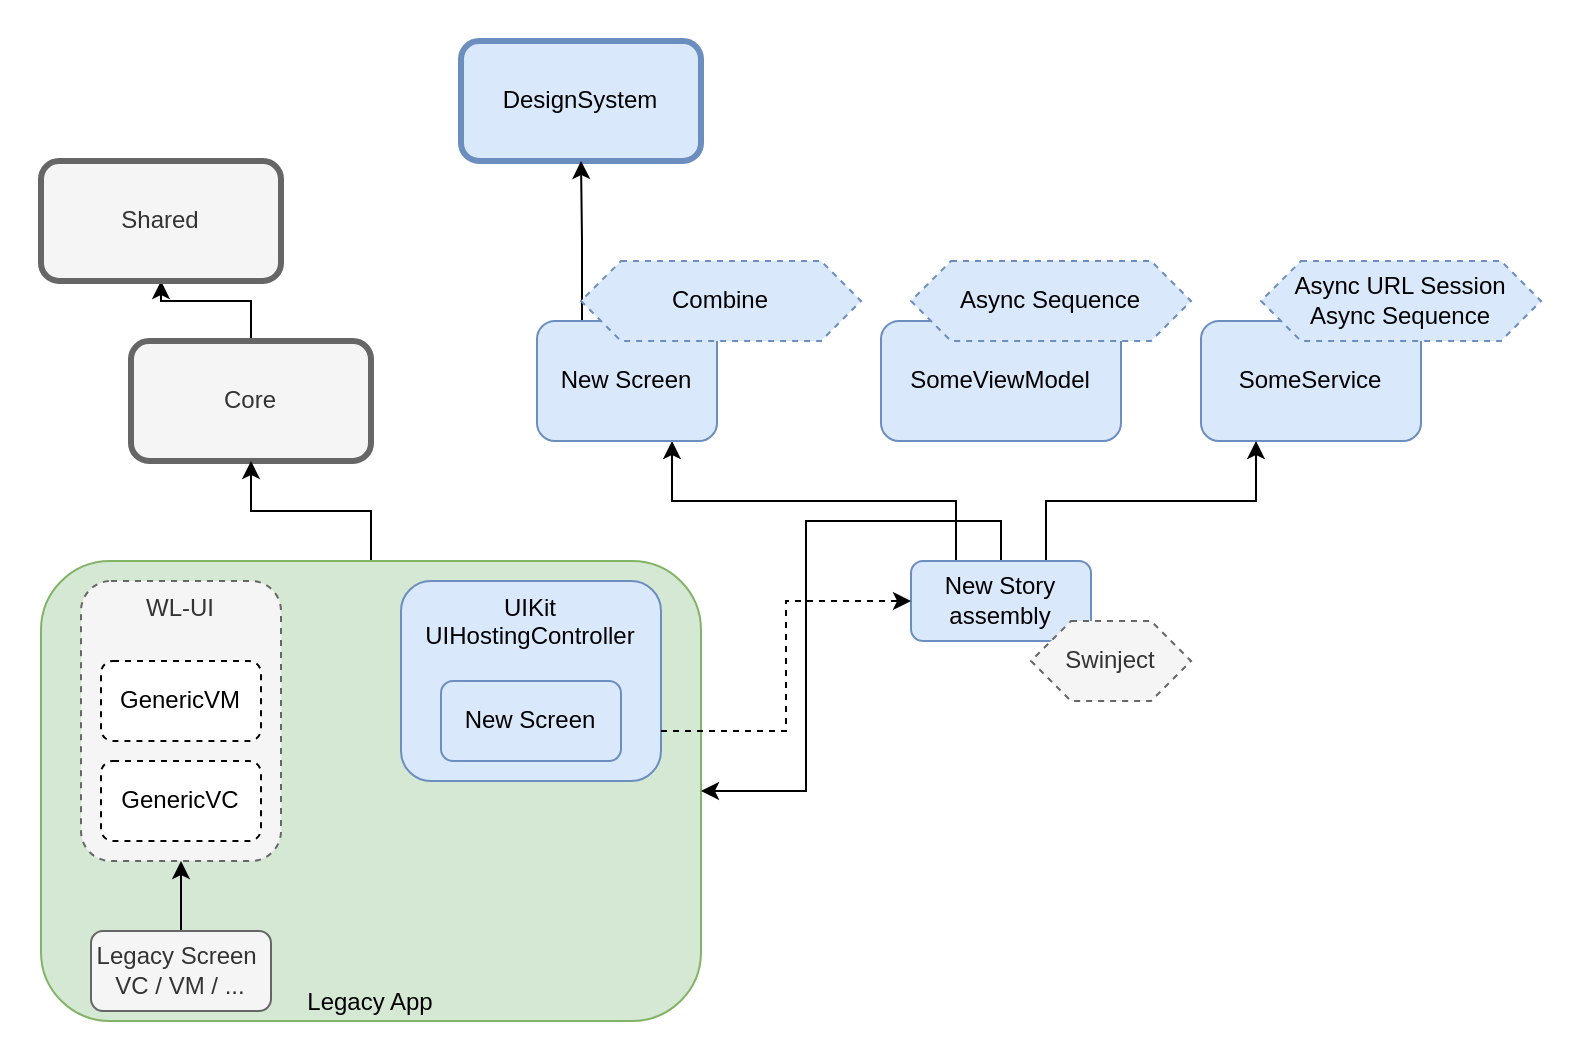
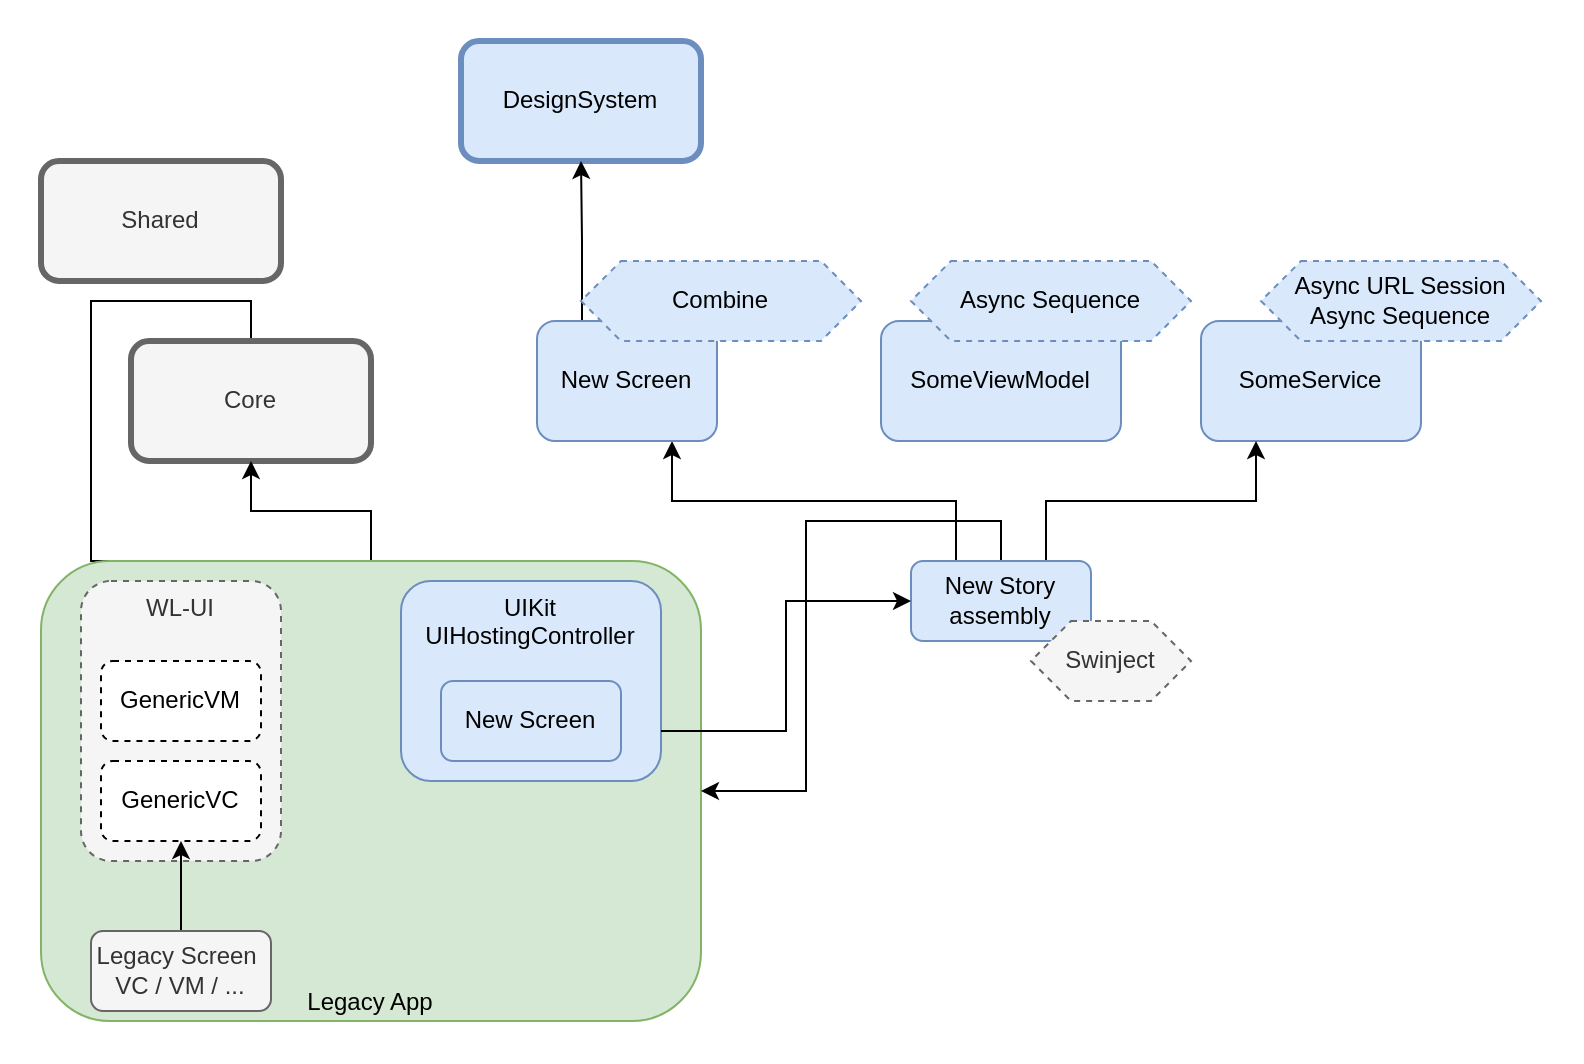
- <mxCell id="2" style="edgeStyle=orthogonalEdgeStyle;rounded=0;orthogonalLoop=1;jettySize=auto;html=1;exitX=0.5;exitY=0;exitDx=0;exitDy=0;entryX=0.5;entryY=1;entryDx=0;entryDy=0;" parent="1" source="3" target="4" edge="1"><mxGeometry relative="1" as="geometry" /></mxCell>
+ <mxCell id="2" style="edgeStyle=orthogonalEdgeStyle;rounded=0;orthogonalLoop=1;jettySize=auto;html=1;exitX=0.5;exitY=0;exitDx=0;exitDy=0;" parent="1" source="3" target="18" edge="1"><mxGeometry relative="1" as="geometry" /></mxCell>
- <mxCell id="23" style="edgeStyle=orthogonalEdgeStyle;rounded=0;orthogonalLoop=1;jettySize=auto;html=1;exitX=1;exitY=0.75;exitDx=0;exitDy=0;entryX=0;entryY=0.5;entryDx=0;entryDy=0;dashed=1;" parent="1" source="17" target="16" edge="1"><mxGeometry relative="1" as="geometry" /></mxCell>
+ <mxCell id="23" style="edgeStyle=orthogonalEdgeStyle;rounded=0;orthogonalLoop=1;jettySize=auto;html=1;exitX=1;exitY=0.75;exitDx=0;exitDy=0;entryX=0;entryY=0.5;entryDx=0;entryDy=0;" parent="1" source="17" target="16" edge="1"><mxGeometry relative="1" as="geometry" /></mxCell>
- <mxCell id="9" style="edgeStyle=orthogonalEdgeStyle;rounded=0;orthogonalLoop=1;jettySize=auto;html=1;exitX=0.5;exitY=0;exitDx=0;exitDy=0;entryX=0.5;entryY=1;entryDx=0;entryDy=0;" parent="1" source="10" target="8" edge="1"><mxGeometry relative="1" as="geometry" /></mxCell>
+ <mxCell id="9" style="edgeStyle=orthogonalEdgeStyle;rounded=0;orthogonalLoop=1;jettySize=auto;html=1;exitX=0.5;exitY=0;exitDx=0;exitDy=0;" parent="1" source="10" target="19" edge="1"><mxGeometry relative="1" as="geometry" /></mxCell>
